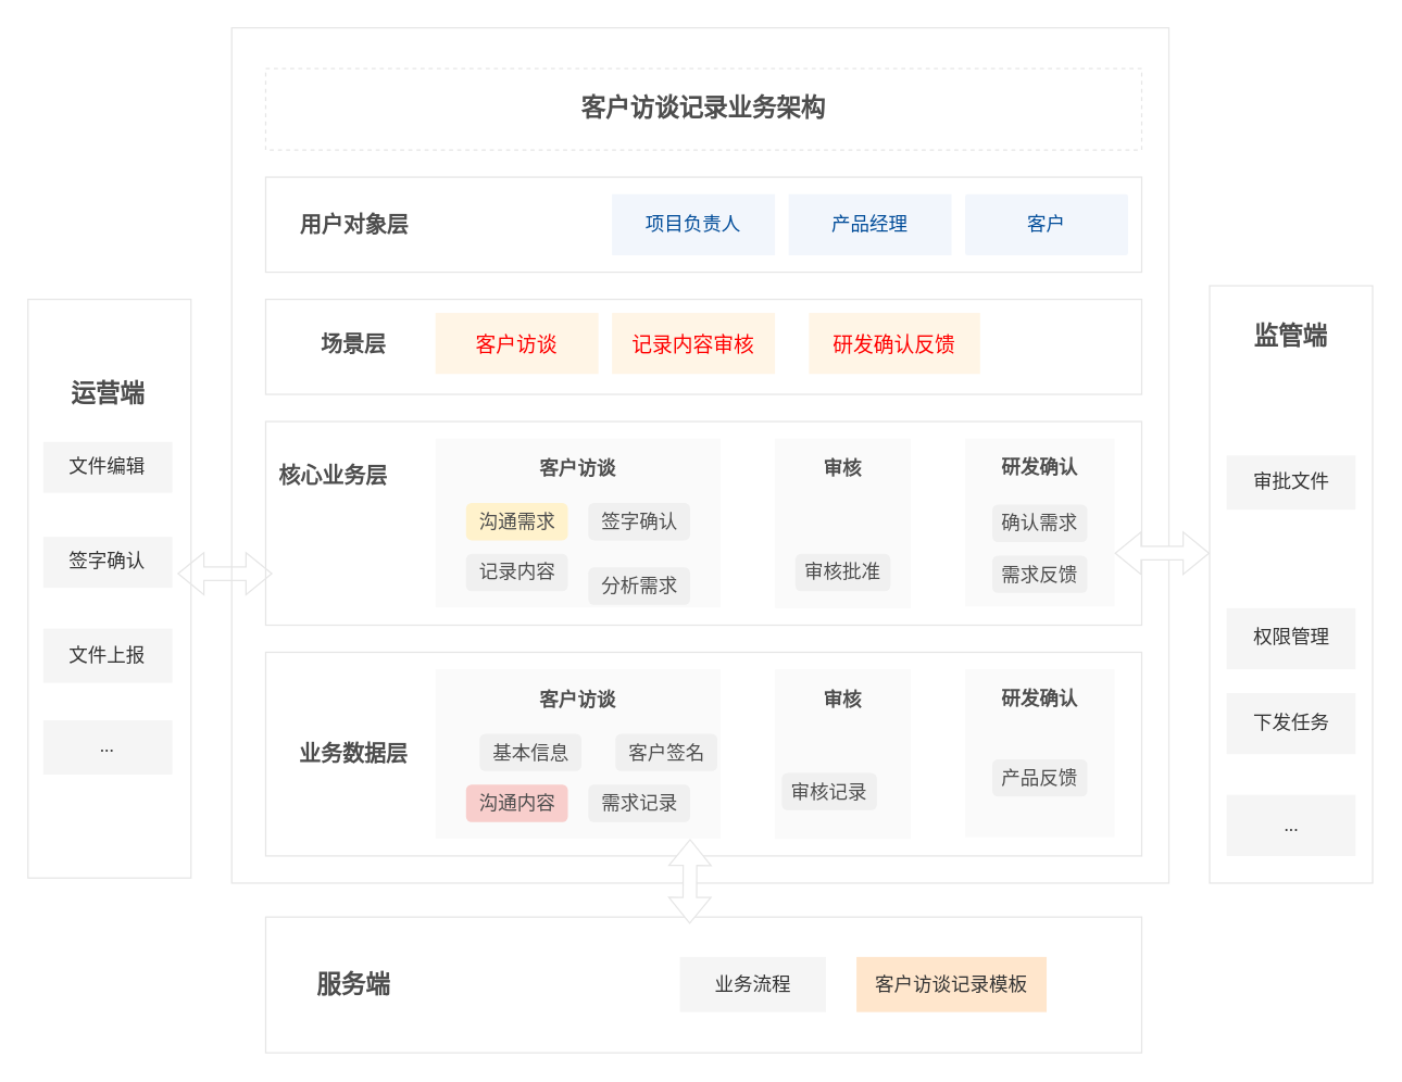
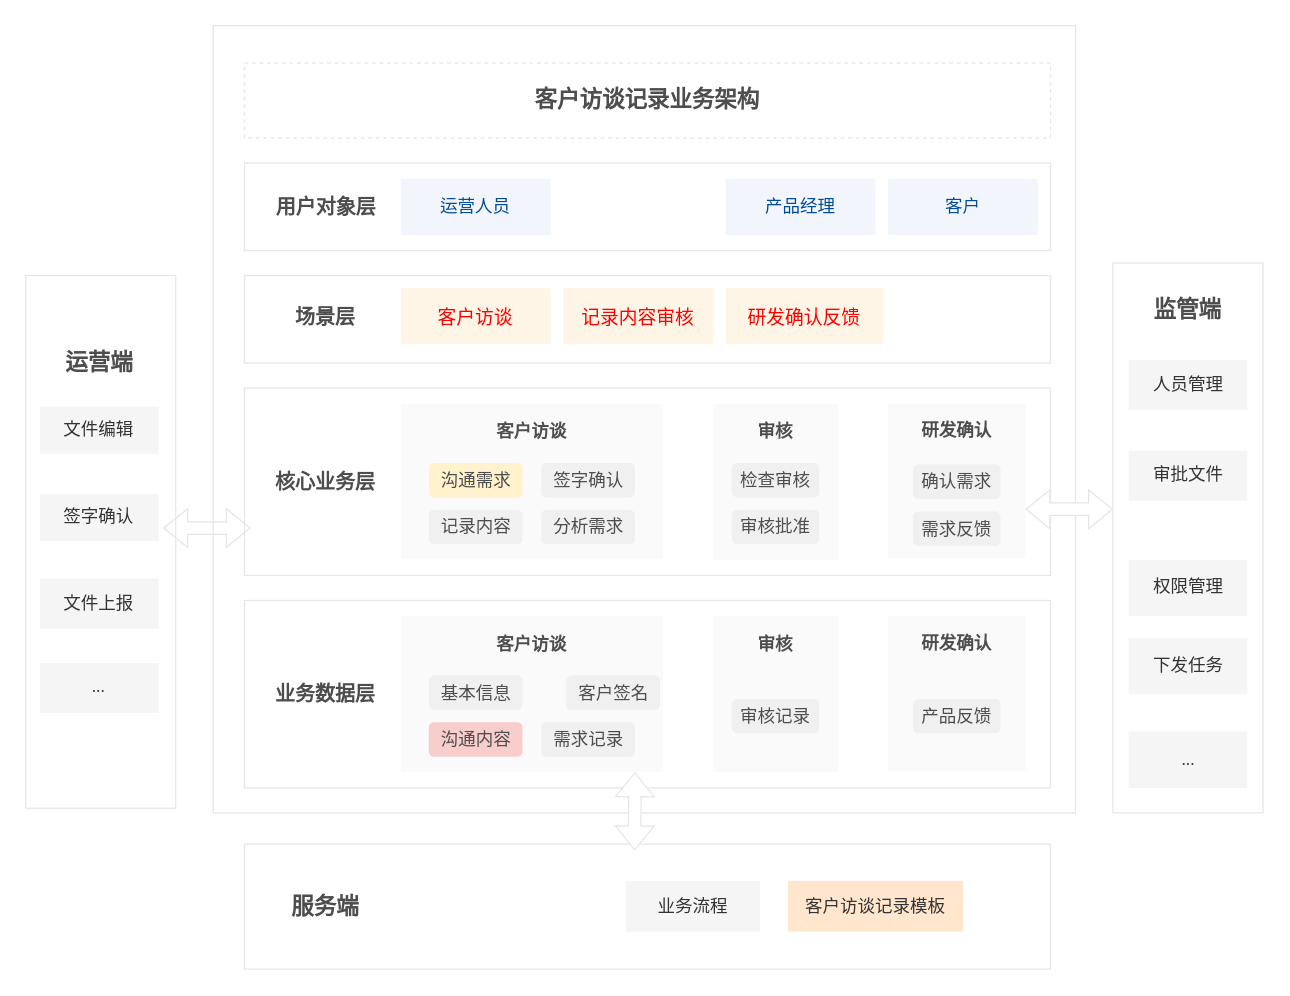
+ <mxCell id="6" value="运营人员" style="rounded=1;whiteSpace=wrap;html=1;fontSize=14;arcSize=0;fillColor=#F2F6FC;strokeColor=none;fontColor=#004C99;" parent="1" vertex="1"><mxGeometry x="320" y="142.5" width="120" height="45" as="geometry" /></mxCell>
- <mxCell id="7" value="项目负责人" style="rounded=1;whiteSpace=wrap;html=1;fontSize=14;arcSize=0;fillColor=#F2F6FC;strokeColor=none;fontColor=#004C99;" parent="1" vertex="1"><mxGeometry x="450" y="142.5" width="120" height="45" as="geometry" /></mxCell>
- <mxCell id="14" value="研发确认反馈" style="rounded=1;whiteSpace=wrap;html=1;fontSize=15;fillColor=#FFF5E6;strokeColor=none;arcSize=0;fontColor=#FF0000;fontStyle=0" parent="1" vertex="1"><mxGeometry x="595" y="230" width="126" height="45" as="geometry" /></mxCell>
+ <mxCell id="14" value="研发确认反馈" style="rounded=1;whiteSpace=wrap;html=1;fontSize=15;fillColor=#FFF5E6;strokeColor=none;arcSize=0;fontColor=#FF0000;fontStyle=0" parent="1" vertex="1"><mxGeometry x="580" y="230" width="126" height="45" as="geometry" /></mxCell>
+ <mxCell id="40" value="人员管理" style="rounded=1;whiteSpace=wrap;html=1;fontFamily=Times New Roman;fontSize=14;strokeWidth=1;fillColor=#f5f5f5;fontColor=#333333;strokeColor=none;arcSize=0;" parent="1" vertex="1"><mxGeometry x="902.5" y="287.5" width="95" height="40" as="geometry" /></mxCell>
- <mxCell id="16" value="核心业务层" style="text;html=1;strokeColor=none;fillColor=none;align=center;verticalAlign=middle;whiteSpace=wrap;rounded=0;fontSize=16;fontColor=#4D4D4D;fontStyle=1" parent="1" vertex="1"><mxGeometry x="198.12" y="335" width="93.75" height="30" as="geometry" /></mxCell>
+ <mxCell id="16" value="核心业务层" style="text;html=1;strokeColor=none;fillColor=none;align=center;verticalAlign=middle;whiteSpace=wrap;rounded=0;fontSize=16;fontColor=#4D4D4D;fontStyle=1" parent="1" vertex="1"><mxGeometry x="213.12" y="370" width="93.75" height="30" as="geometry" /></mxCell>
- <mxCell id="28" value="审批文件" style="rounded=1;whiteSpace=wrap;html=1;fontFamily=Times New Roman;fontSize=14;strokeWidth=1;fillColor=#f5f5f5;fontColor=#333333;strokeColor=none;arcSize=0;" parent="1" vertex="1"><mxGeometry x="902.5" y="335" width="95" height="40" as="geometry" /></mxCell>
+ <mxCell id="28" value="审批文件" style="rounded=1;whiteSpace=wrap;html=1;fontFamily=Times New Roman;fontSize=14;strokeWidth=1;fillColor=#f5f5f5;fontColor=#333333;strokeColor=none;arcSize=0;" parent="1" vertex="1"><mxGeometry x="902.5" y="360" width="95" height="40" as="geometry" /></mxCell>
+ <mxCell id="20" value="检查审核" style="rounded=1;whiteSpace=wrap;html=1;fontSize=14;fillColor=#F0F0F0;strokeColor=none;fontColor=#4D4D4D;" parent="1" vertex="1"><mxGeometry x="585" y="370" width="70" height="27.5" as="geometry" /></mxCell>
- <mxCell id="46" value="分析需求" style="rounded=1;whiteSpace=wrap;html=1;fontSize=14;fillColor=#F0F0F0;strokeColor=none;fontColor=#4D4D4D;" parent="1" vertex="1"><mxGeometry x="432.5" y="417.5" width="75" height="27.5" as="geometry" /></mxCell>
+ <mxCell id="46" value="分析需求" style="rounded=1;whiteSpace=wrap;html=1;fontSize=14;fillColor=#F0F0F0;strokeColor=none;fontColor=#4D4D4D;" parent="1" vertex="1"><mxGeometry x="432.5" y="407.5" width="75" height="27.5" as="geometry" /></mxCell>
- <mxCell id="57" value="基本信息" style="rounded=1;whiteSpace=wrap;html=1;fontSize=14;fillColor=#F0F0F0;strokeColor=none;fontColor=#4D4D4D;" parent="1" vertex="1"><mxGeometry x="352.5" y="540" width="75" height="27.5" as="geometry" /></mxCell>
+ <mxCell id="57" value="基本信息" style="rounded=1;whiteSpace=wrap;html=1;fontSize=14;fillColor=#F0F0F0;strokeColor=none;fontColor=#4D4D4D;" parent="1" vertex="1"><mxGeometry x="342.5" y="540" width="75" height="27.5" as="geometry" /></mxCell>
- <mxCell id="52" value="审核记录" style="rounded=1;whiteSpace=wrap;html=1;fontSize=14;fillColor=#F0F0F0;strokeColor=none;fontColor=#4D4D4D;" parent="1" vertex="1"><mxGeometry x="575" y="568.75" width="70" height="27.5" as="geometry" /></mxCell>
+ <mxCell id="52" value="审核记录" style="rounded=1;whiteSpace=wrap;html=1;fontSize=14;fillColor=#F0F0F0;strokeColor=none;fontColor=#4D4D4D;" parent="1" vertex="1"><mxGeometry x="585" y="558.75" width="70" height="27.5" as="geometry" /></mxCell>
